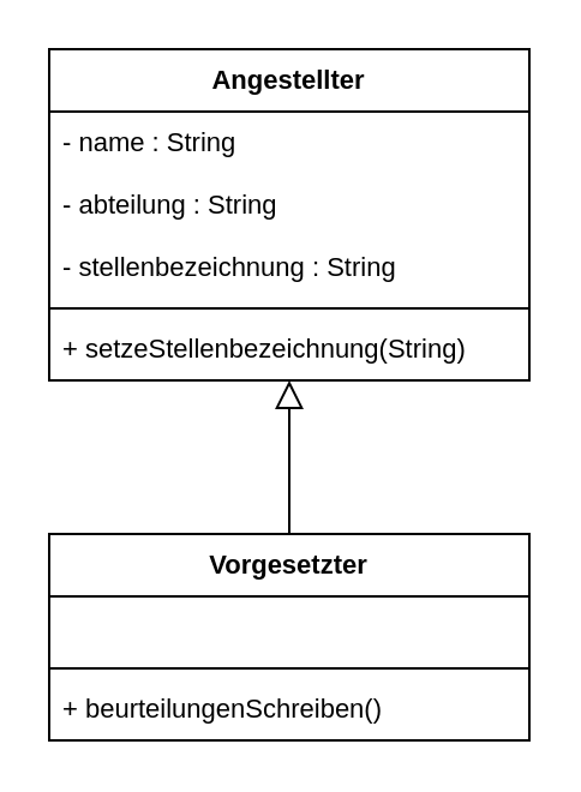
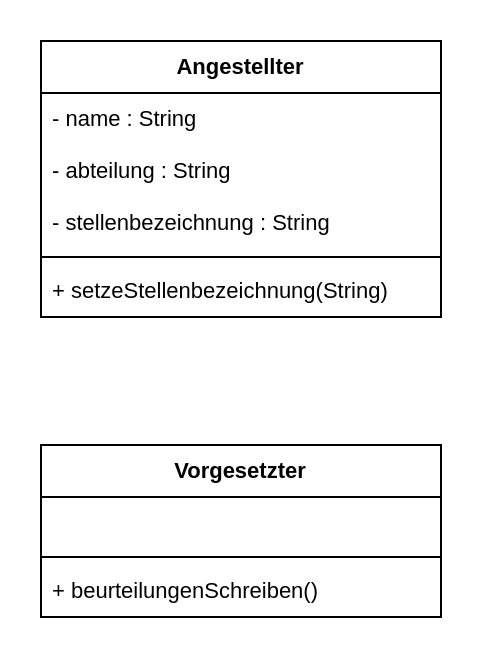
- <mxCell id="12" value="" style="endArrow=block;html=1;rounded=0;shadow=0;strokeColor=default;align=center;verticalAlign=middle;fontFamily=Helvetica;fontSize=11;fontColor=default;labelBackgroundColor=default;endSize=9.33;fillColor=none;gradientColor=none;endFill=0;" parent="1" source="8" target="2" edge="1"><mxGeometry width="50" height="50" relative="1" as="geometry"><mxPoint x="20" y="208" as="sourcePoint" /><mxPoint x="80" y="140" as="targetPoint" /></mxGeometry></mxCell>
